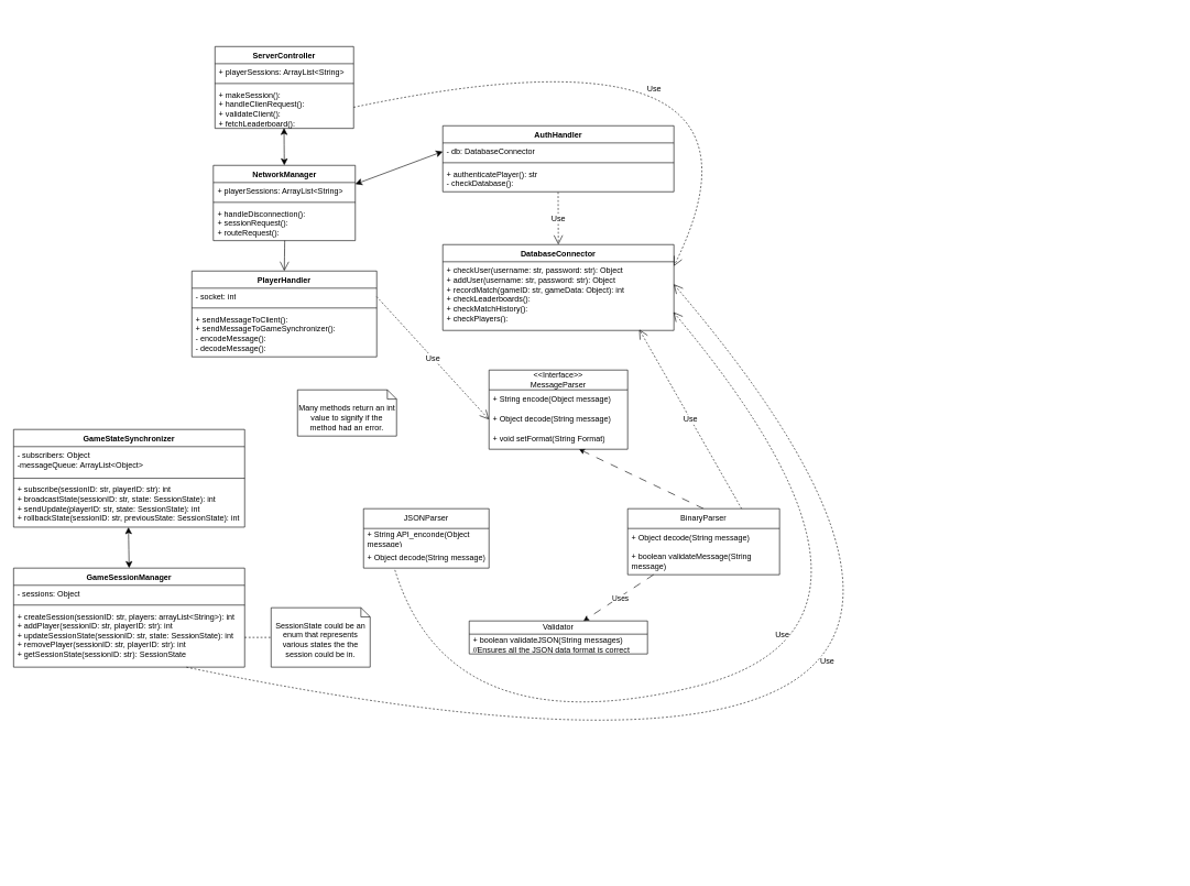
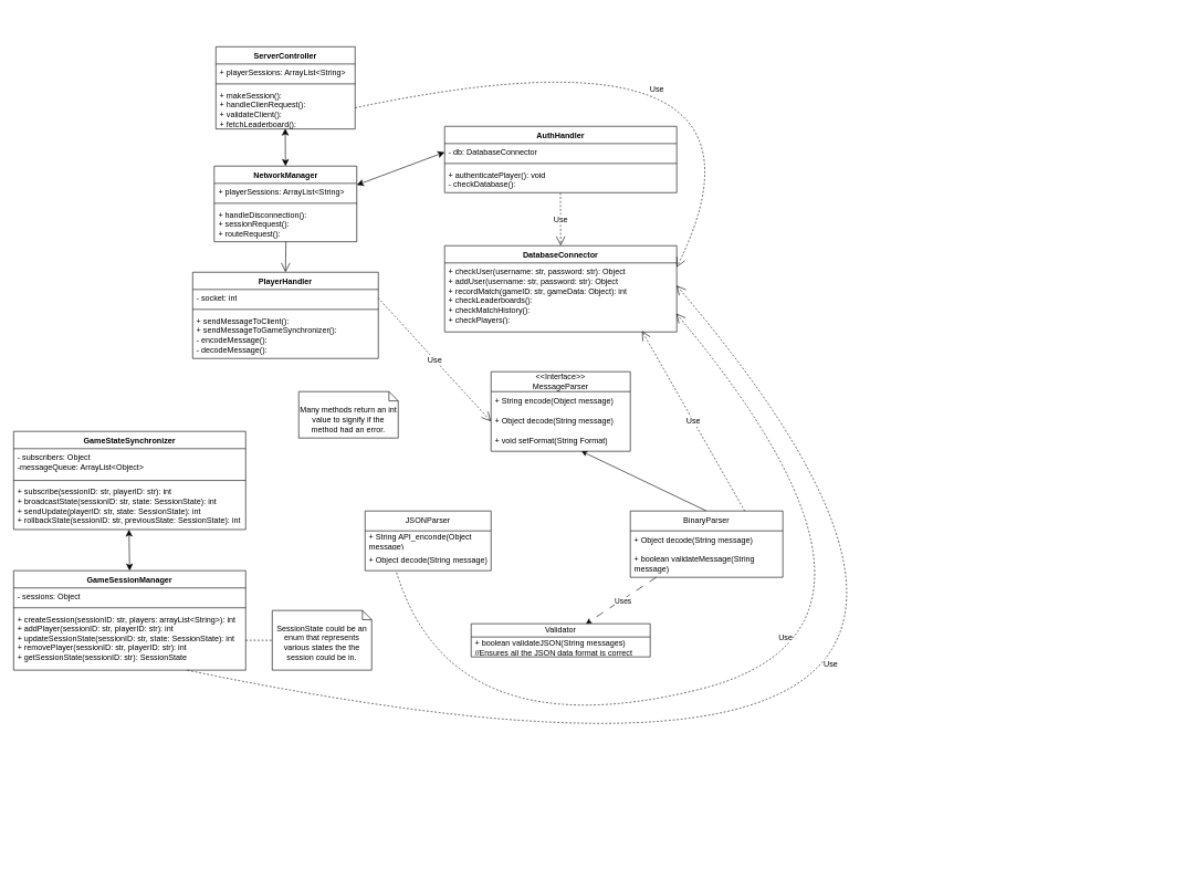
- <mxCell id="13" value="&lt;div&gt;+ authenticatePlayer(): str&lt;/div&gt;&lt;div&gt;- checkDatabase():&lt;/div&gt;" style="text;strokeColor=none;fillColor=none;align=left;verticalAlign=top;spacingLeft=4;spacingRight=4;overflow=hidden;rotatable=0;points=[[0,0.5],[1,0.5]];portConstraint=eastwest;whiteSpace=wrap;html=1;" parent="10" vertex="1"><mxGeometry y="60" width="350" height="40" as="geometry" /></mxCell>
+ <mxCell id="13" value="&lt;div&gt;+ authenticatePlayer(): void&lt;/div&gt;&lt;div&gt;- checkDatabase():&lt;/div&gt;" style="text;strokeColor=none;fillColor=none;align=left;verticalAlign=top;spacingLeft=4;spacingRight=4;overflow=hidden;rotatable=0;points=[[0,0.5],[1,0.5]];portConstraint=eastwest;whiteSpace=wrap;html=1;" parent="10" vertex="1"><mxGeometry y="60" width="350" height="40" as="geometry" /></mxCell>
- <mxCell id="26" style="edgeStyle=none;html=1;exitX=0.5;exitY=0;exitDx=0;exitDy=0;dashed=1;dashPattern=12 12;" edge="1" parent="1" source="27" target="22"><mxGeometry relative="1" as="geometry" /></mxCell>
+ <mxCell id="26" style="edgeStyle=none;html=1;exitX=0.5;exitY=0;exitDx=0;exitDy=0;dashed=0;dashPattern=12 12;" edge="1" parent="1" source="27" target="22"><mxGeometry relative="1" as="geometry" /></mxCell>
